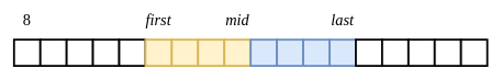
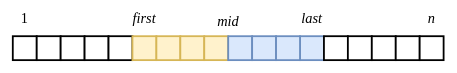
- <mxCell id="20" value="&lt;font style=&quot;font-size: 24px&quot; face=&quot;Times New Roman&quot;&gt;8&lt;/font&gt;" style="text;html=1;strokeColor=none;fillColor=none;align=center;verticalAlign=middle;whiteSpace=wrap;rounded=0;" vertex="1" parent="1"><mxGeometry x="20" y="20" width="40" height="20" as="geometry" /></mxCell>
+ <mxCell id="20" value="&lt;font style=&quot;font-size: 24px&quot; face=&quot;Times New Roman&quot;&gt;1&lt;/font&gt;" style="text;html=1;strokeColor=none;fillColor=none;align=center;verticalAlign=middle;whiteSpace=wrap;rounded=0;" vertex="1" parent="1"><mxGeometry x="20" y="20" width="40" height="20" as="geometry" /></mxCell>
- <mxCell id="22" value="&lt;font style=&quot;font-size: 24px&quot; face=&quot;Times New Roman&quot;&gt;&lt;i&gt;mid&lt;/i&gt;&lt;/font&gt;" style="text;html=1;strokeColor=none;fillColor=none;align=center;verticalAlign=middle;whiteSpace=wrap;rounded=0;" vertex="1" parent="1"><mxGeometry x="340" y="20" width="40" height="20" as="geometry" /></mxCell>
+ <mxCell id="22" value="&lt;font style=&quot;font-size: 24px&quot; face=&quot;Times New Roman&quot;&gt;&lt;i&gt;mid&lt;/i&gt;&lt;/font&gt;" style="text;html=1;strokeColor=none;fillColor=none;align=center;verticalAlign=middle;whiteSpace=wrap;rounded=0;" vertex="1" parent="1"><mxGeometry x="360" y="25" width="40" height="20" as="geometry" /></mxCell>
+ <mxCell id="24" value="&lt;font style=&quot;font-size: 24px&quot; face=&quot;Times New Roman&quot;&gt;&lt;i&gt;n&lt;/i&gt;&lt;/font&gt;" style="text;html=1;strokeColor=none;fillColor=none;align=center;verticalAlign=middle;whiteSpace=wrap;rounded=0;" vertex="1" parent="1"><mxGeometry x="700" y="20" width="40" height="20" as="geometry" /></mxCell>
